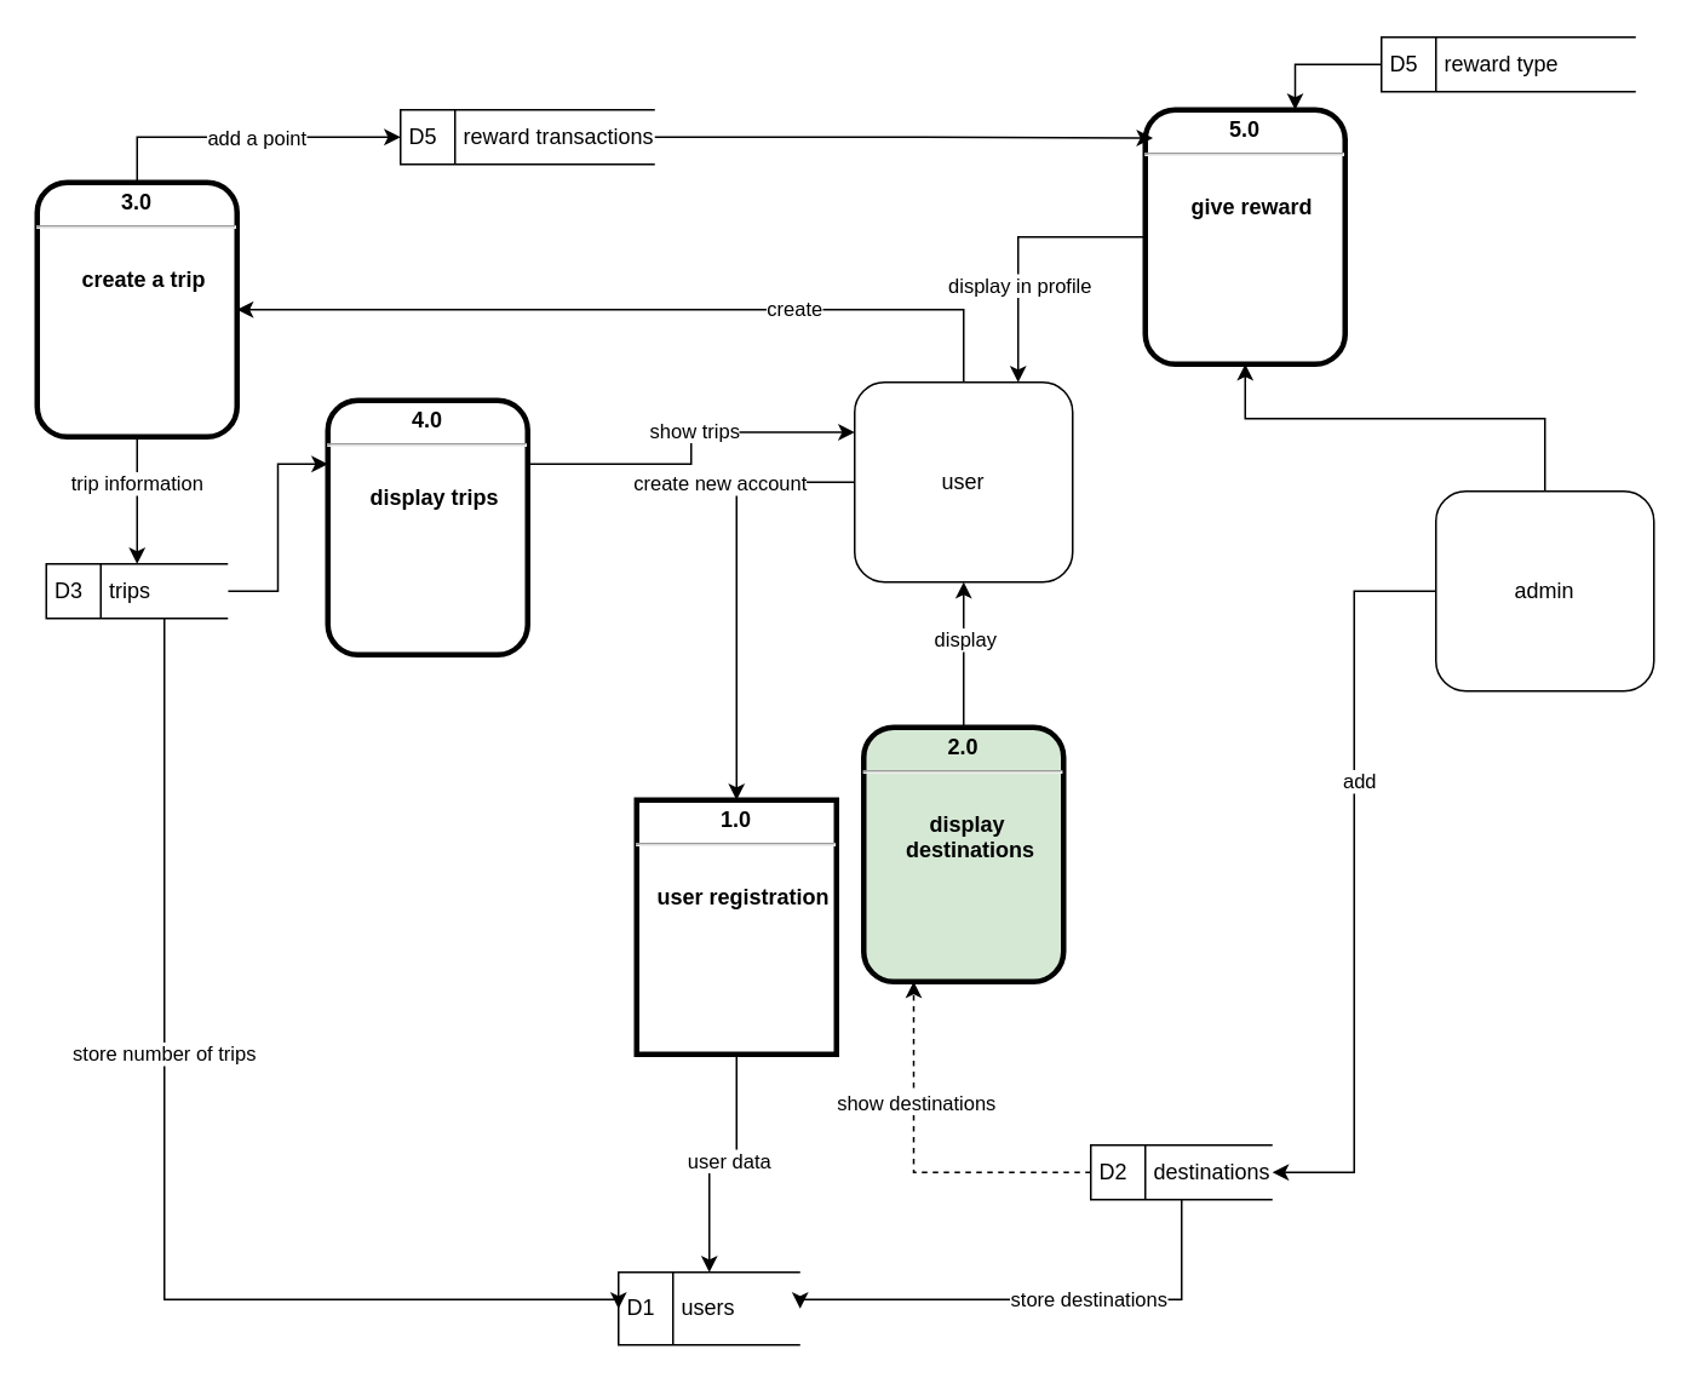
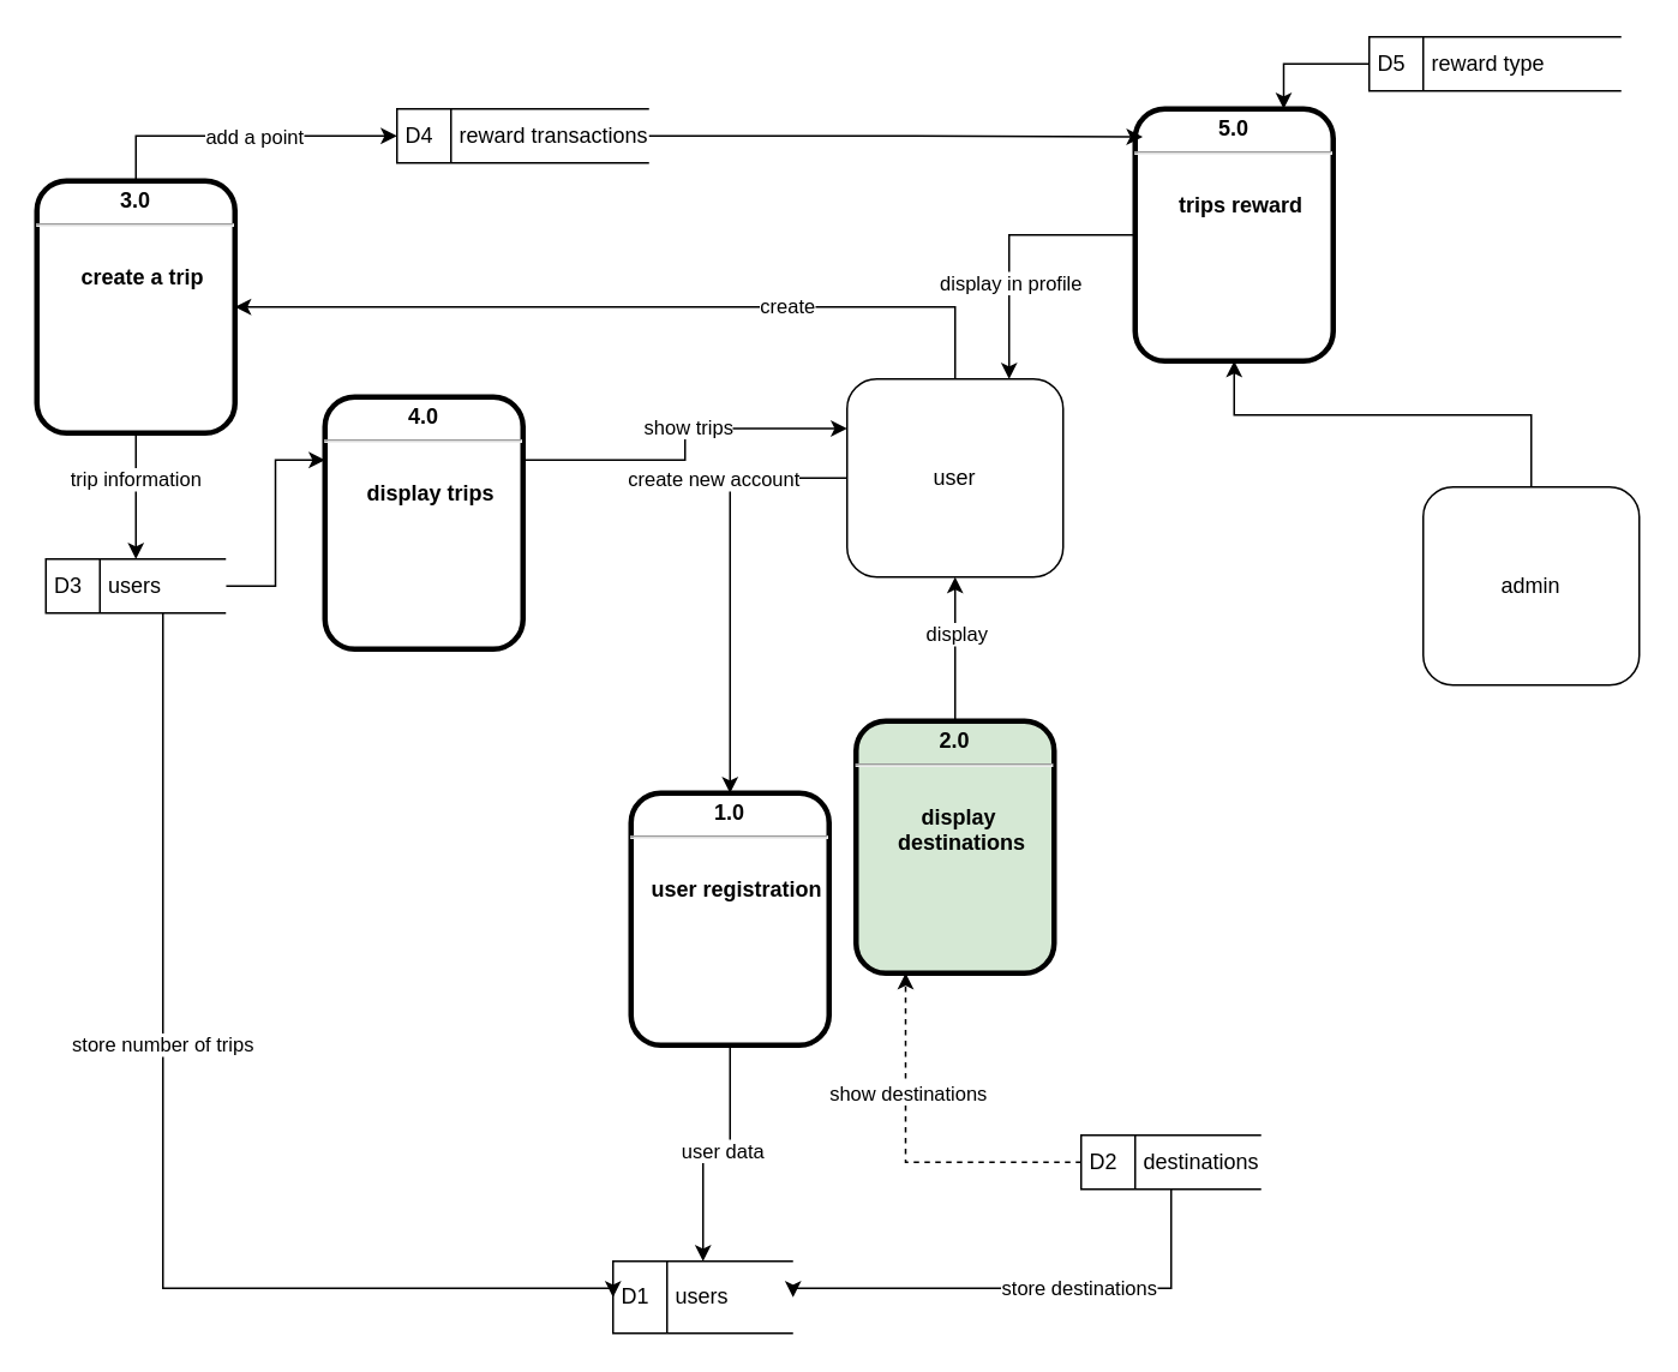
- <mxCell id="36" value="&lt;p style=&quot;margin: 4px 0px 0px; text-align: center;&quot;&gt;5.0&lt;/p&gt;&lt;hr&gt;&lt;p style=&quot;margin: 0px; margin-left: 8px;&quot;&gt;&lt;br&gt;&lt;/p&gt;&lt;p style=&quot;margin: 0px; margin-left: 8px;&quot;&gt;give reward&lt;/p&gt;" style="verticalAlign=middle;align=center;overflow=fill;fontSize=12;fontFamily=Helvetica;html=1;rounded=1;fontStyle=1;strokeWidth=3;" vertex="1" parent="1"><mxGeometry x="630" y="60" width="110" height="140" as="geometry" /></mxCell>
+ <mxCell id="36" value="&lt;p style=&quot;margin: 4px 0px 0px; text-align: center;&quot;&gt;5.0&lt;/p&gt;&lt;hr&gt;&lt;p style=&quot;margin: 0px; margin-left: 8px;&quot;&gt;&lt;br&gt;&lt;/p&gt;&lt;p style=&quot;margin: 0px; margin-left: 8px;&quot;&gt;trips reward&lt;/p&gt;" style="verticalAlign=middle;align=center;overflow=fill;fontSize=12;fontFamily=Helvetica;html=1;rounded=1;fontStyle=1;strokeWidth=3;" vertex="1" parent="1"><mxGeometry x="630" y="60" width="110" height="140" as="geometry" /></mxCell>
- <mxCell id="35" value="D5&lt;span style=&quot;white-space: pre;&quot;&gt;&#09;&lt;/span&gt;&amp;nbsp;reward transactions" style="html=1;dashed=0;whiteSpace=wrap;shape=mxgraph.dfd.dataStoreID;align=left;spacingLeft=3;points=[[0,0],[0.5,0],[1,0],[0,0.5],[1,0.5],[0,1],[0.5,1],[1,1]];" vertex="1" parent="1"><mxGeometry x="220" y="60" width="140" height="30" as="geometry" /></mxCell>
+ <mxCell id="35" value="D4&lt;span style=&quot;white-space: pre;&quot;&gt;&#09;&lt;/span&gt;&amp;nbsp;reward transactions" style="html=1;dashed=0;whiteSpace=wrap;shape=mxgraph.dfd.dataStoreID;align=left;spacingLeft=3;points=[[0,0],[0.5,0],[1,0],[0,0.5],[1,0.5],[0,1],[0.5,1],[1,1]];" vertex="1" parent="1"><mxGeometry x="220" y="60" width="140" height="30" as="geometry" /></mxCell>
- <mxCell id="31" value="D3&lt;span style=&quot;white-space: pre;&quot;&gt;&#09;&lt;/span&gt;&amp;nbsp;trips" style="html=1;dashed=0;whiteSpace=wrap;shape=mxgraph.dfd.dataStoreID;align=left;spacingLeft=3;points=[[0,0],[0.5,0],[1,0],[0,0.5],[1,0.5],[0,1],[0.5,1],[1,1]];" vertex="1" parent="1"><mxGeometry x="25" y="310" width="100" height="30" as="geometry" /></mxCell>
+ <mxCell id="31" value="D3&lt;span style=&quot;white-space: pre;&quot;&gt;&#09;&lt;/span&gt;&amp;nbsp;users" style="html=1;dashed=0;whiteSpace=wrap;shape=mxgraph.dfd.dataStoreID;align=left;spacingLeft=3;points=[[0,0],[0.5,0],[1,0],[0,0.5],[1,0.5],[0,1],[0.5,1],[1,1]];" vertex="1" parent="1"><mxGeometry x="25" y="310" width="100" height="30" as="geometry" /></mxCell>
- <mxCell id="19" style="edgeStyle=orthogonalEdgeStyle;rounded=0;orthogonalLoop=1;jettySize=auto;html=1;entryX=1;entryY=0.5;entryDx=0;entryDy=0;" edge="1" parent="1" source="22" target="18"><mxGeometry relative="1" as="geometry" /></mxCell>
- <mxCell id="20" value="add" style="edgeLabel;html=1;align=center;verticalAlign=middle;resizable=0;points=[];" vertex="1" connectable="0" parent="19"><mxGeometry x="-0.272" y="2" relative="1" as="geometry"><mxPoint as="offset" /></mxGeometry></mxCell>
- <mxCell id="4" value="&lt;p style=&quot;margin: 4px 0px 0px; text-align: center;&quot;&gt;1.0&lt;/p&gt;&lt;hr&gt;&lt;p style=&quot;margin: 0px; margin-left: 8px;&quot;&gt;&lt;br&gt;&lt;/p&gt;&lt;p style=&quot;margin: 0px; margin-left: 8px;&quot;&gt;user registration&lt;/p&gt;" style="verticalAlign=middle;align=center;overflow=fill;fontSize=12;fontFamily=Helvetica;html=1;fontStyle=1;strokeWidth=3;rounded=0;" vertex="1" parent="1"><mxGeometry x="350" y="440" width="110" height="140" as="geometry" /></mxCell>
+ <mxCell id="4" value="&lt;p style=&quot;margin: 4px 0px 0px; text-align: center;&quot;&gt;1.0&lt;/p&gt;&lt;hr&gt;&lt;p style=&quot;margin: 0px; margin-left: 8px;&quot;&gt;&lt;br&gt;&lt;/p&gt;&lt;p style=&quot;margin: 0px; margin-left: 8px;&quot;&gt;user registration&lt;/p&gt;" style="verticalAlign=middle;align=center;overflow=fill;fontSize=12;fontFamily=Helvetica;html=1;rounded=1;fontStyle=1;strokeWidth=3;" vertex="1" parent="1"><mxGeometry x="350" y="440" width="110" height="140" as="geometry" /></mxCell>
